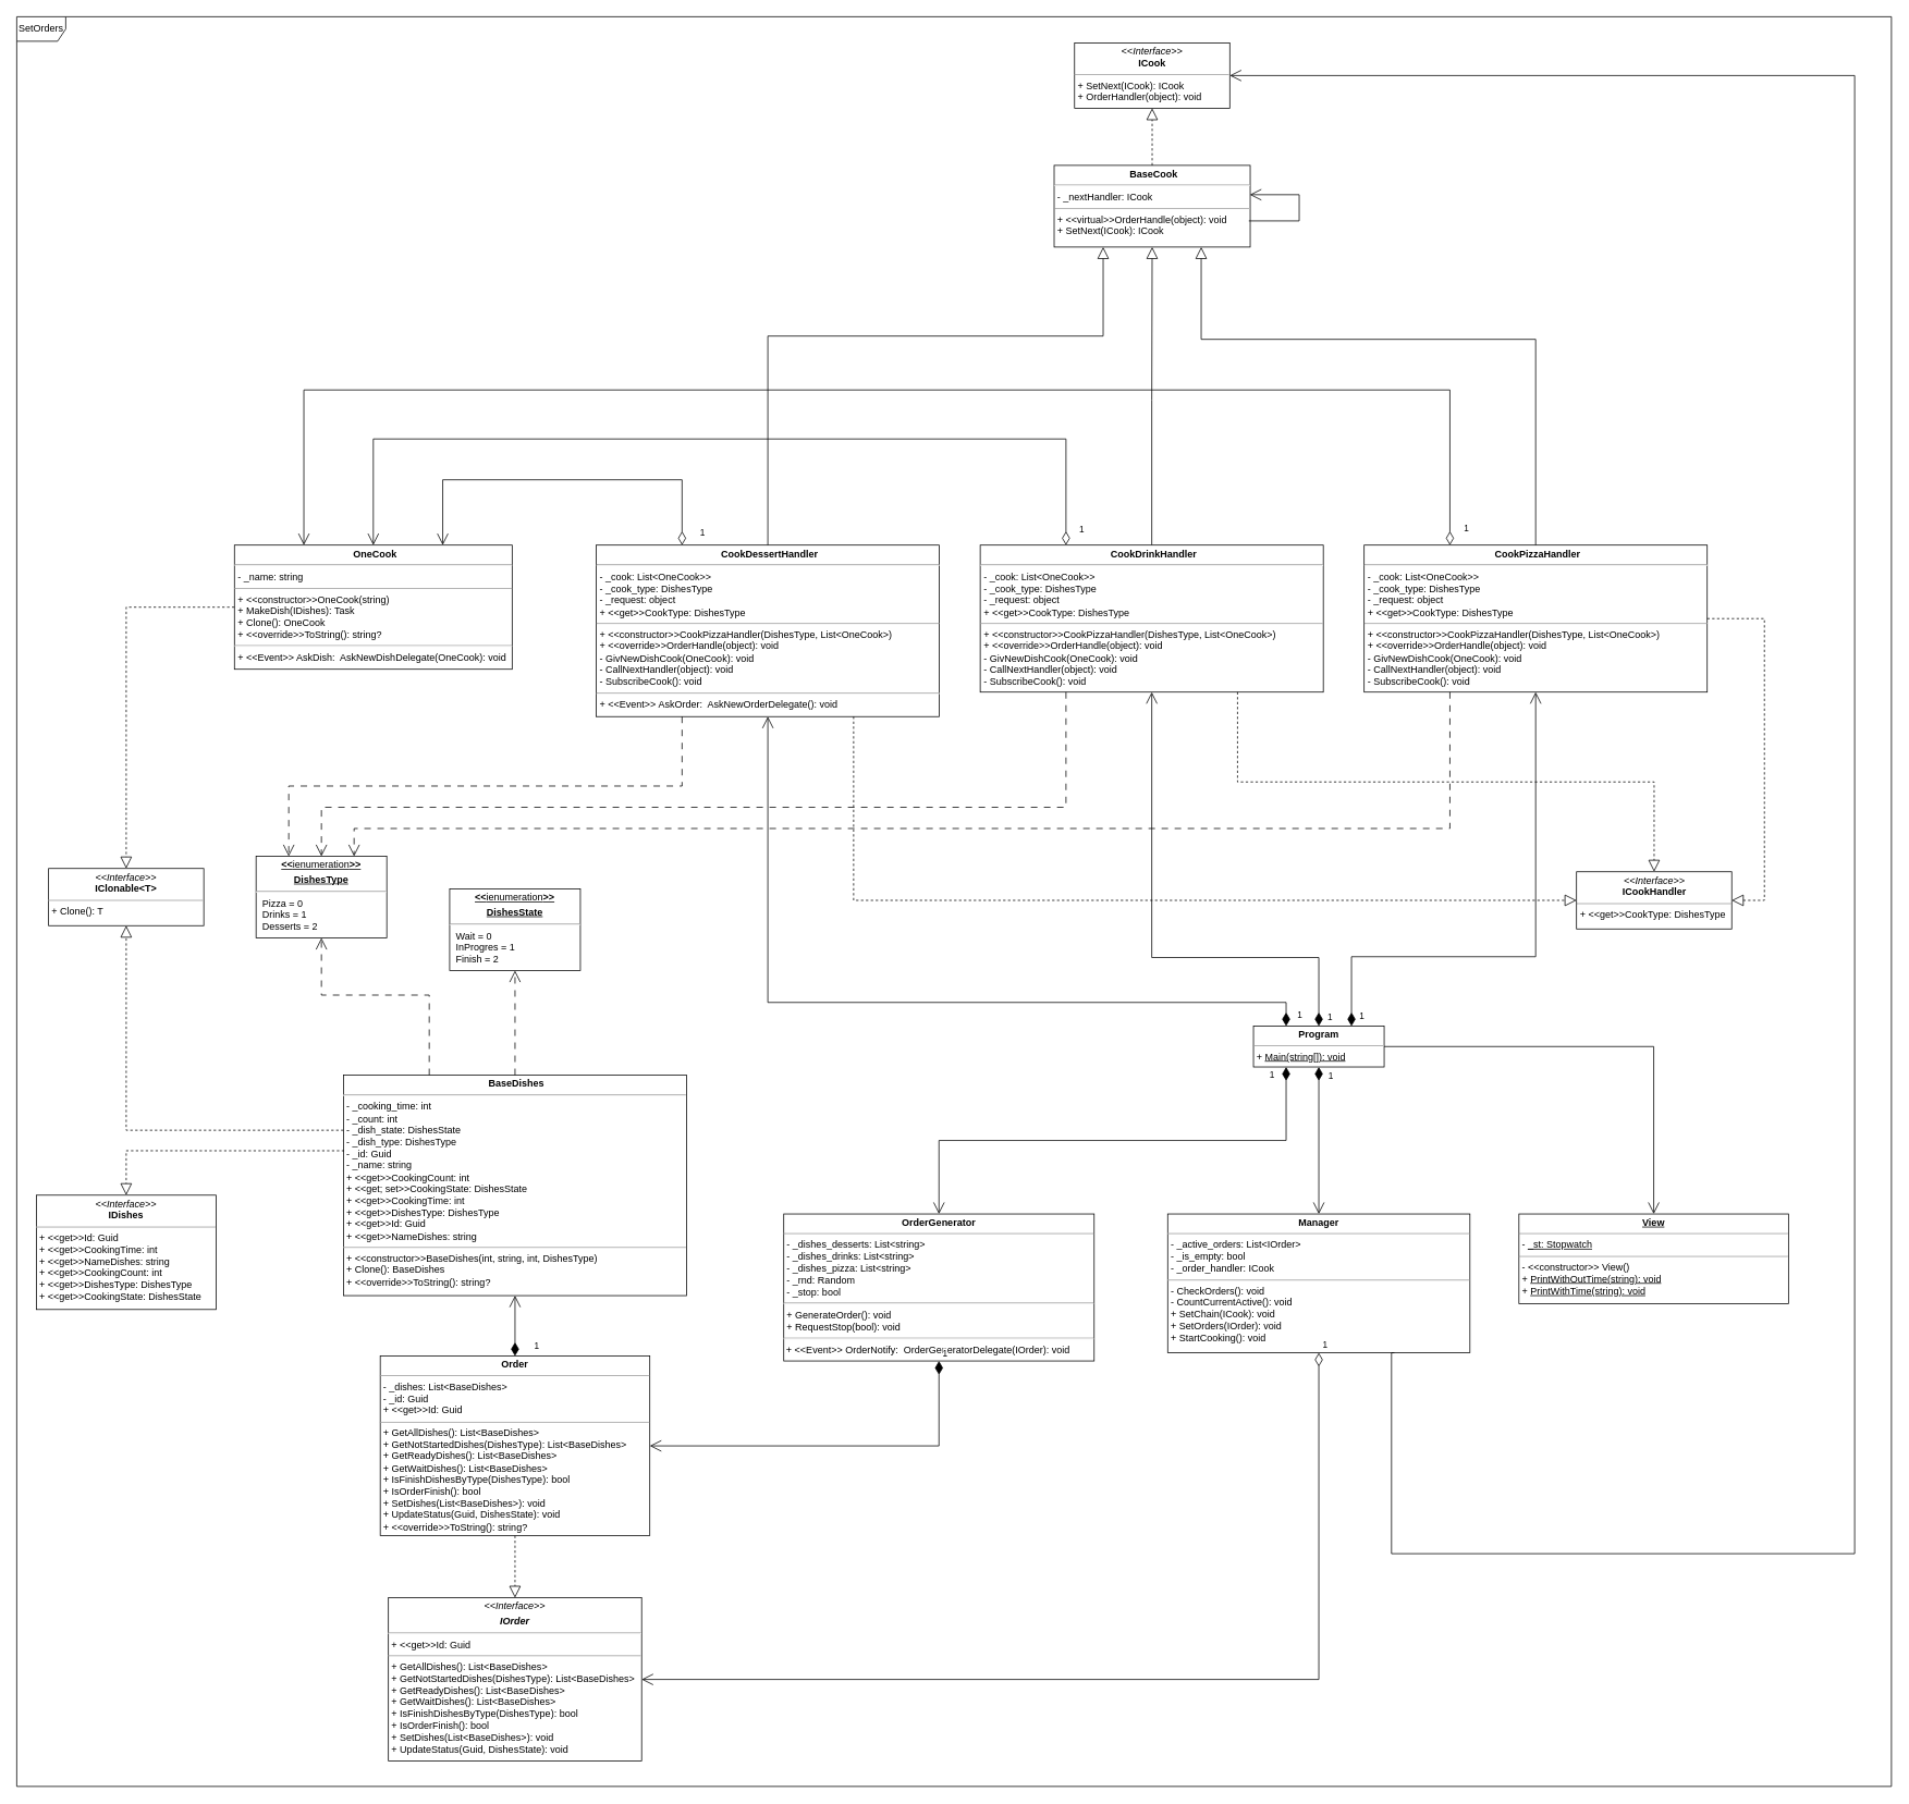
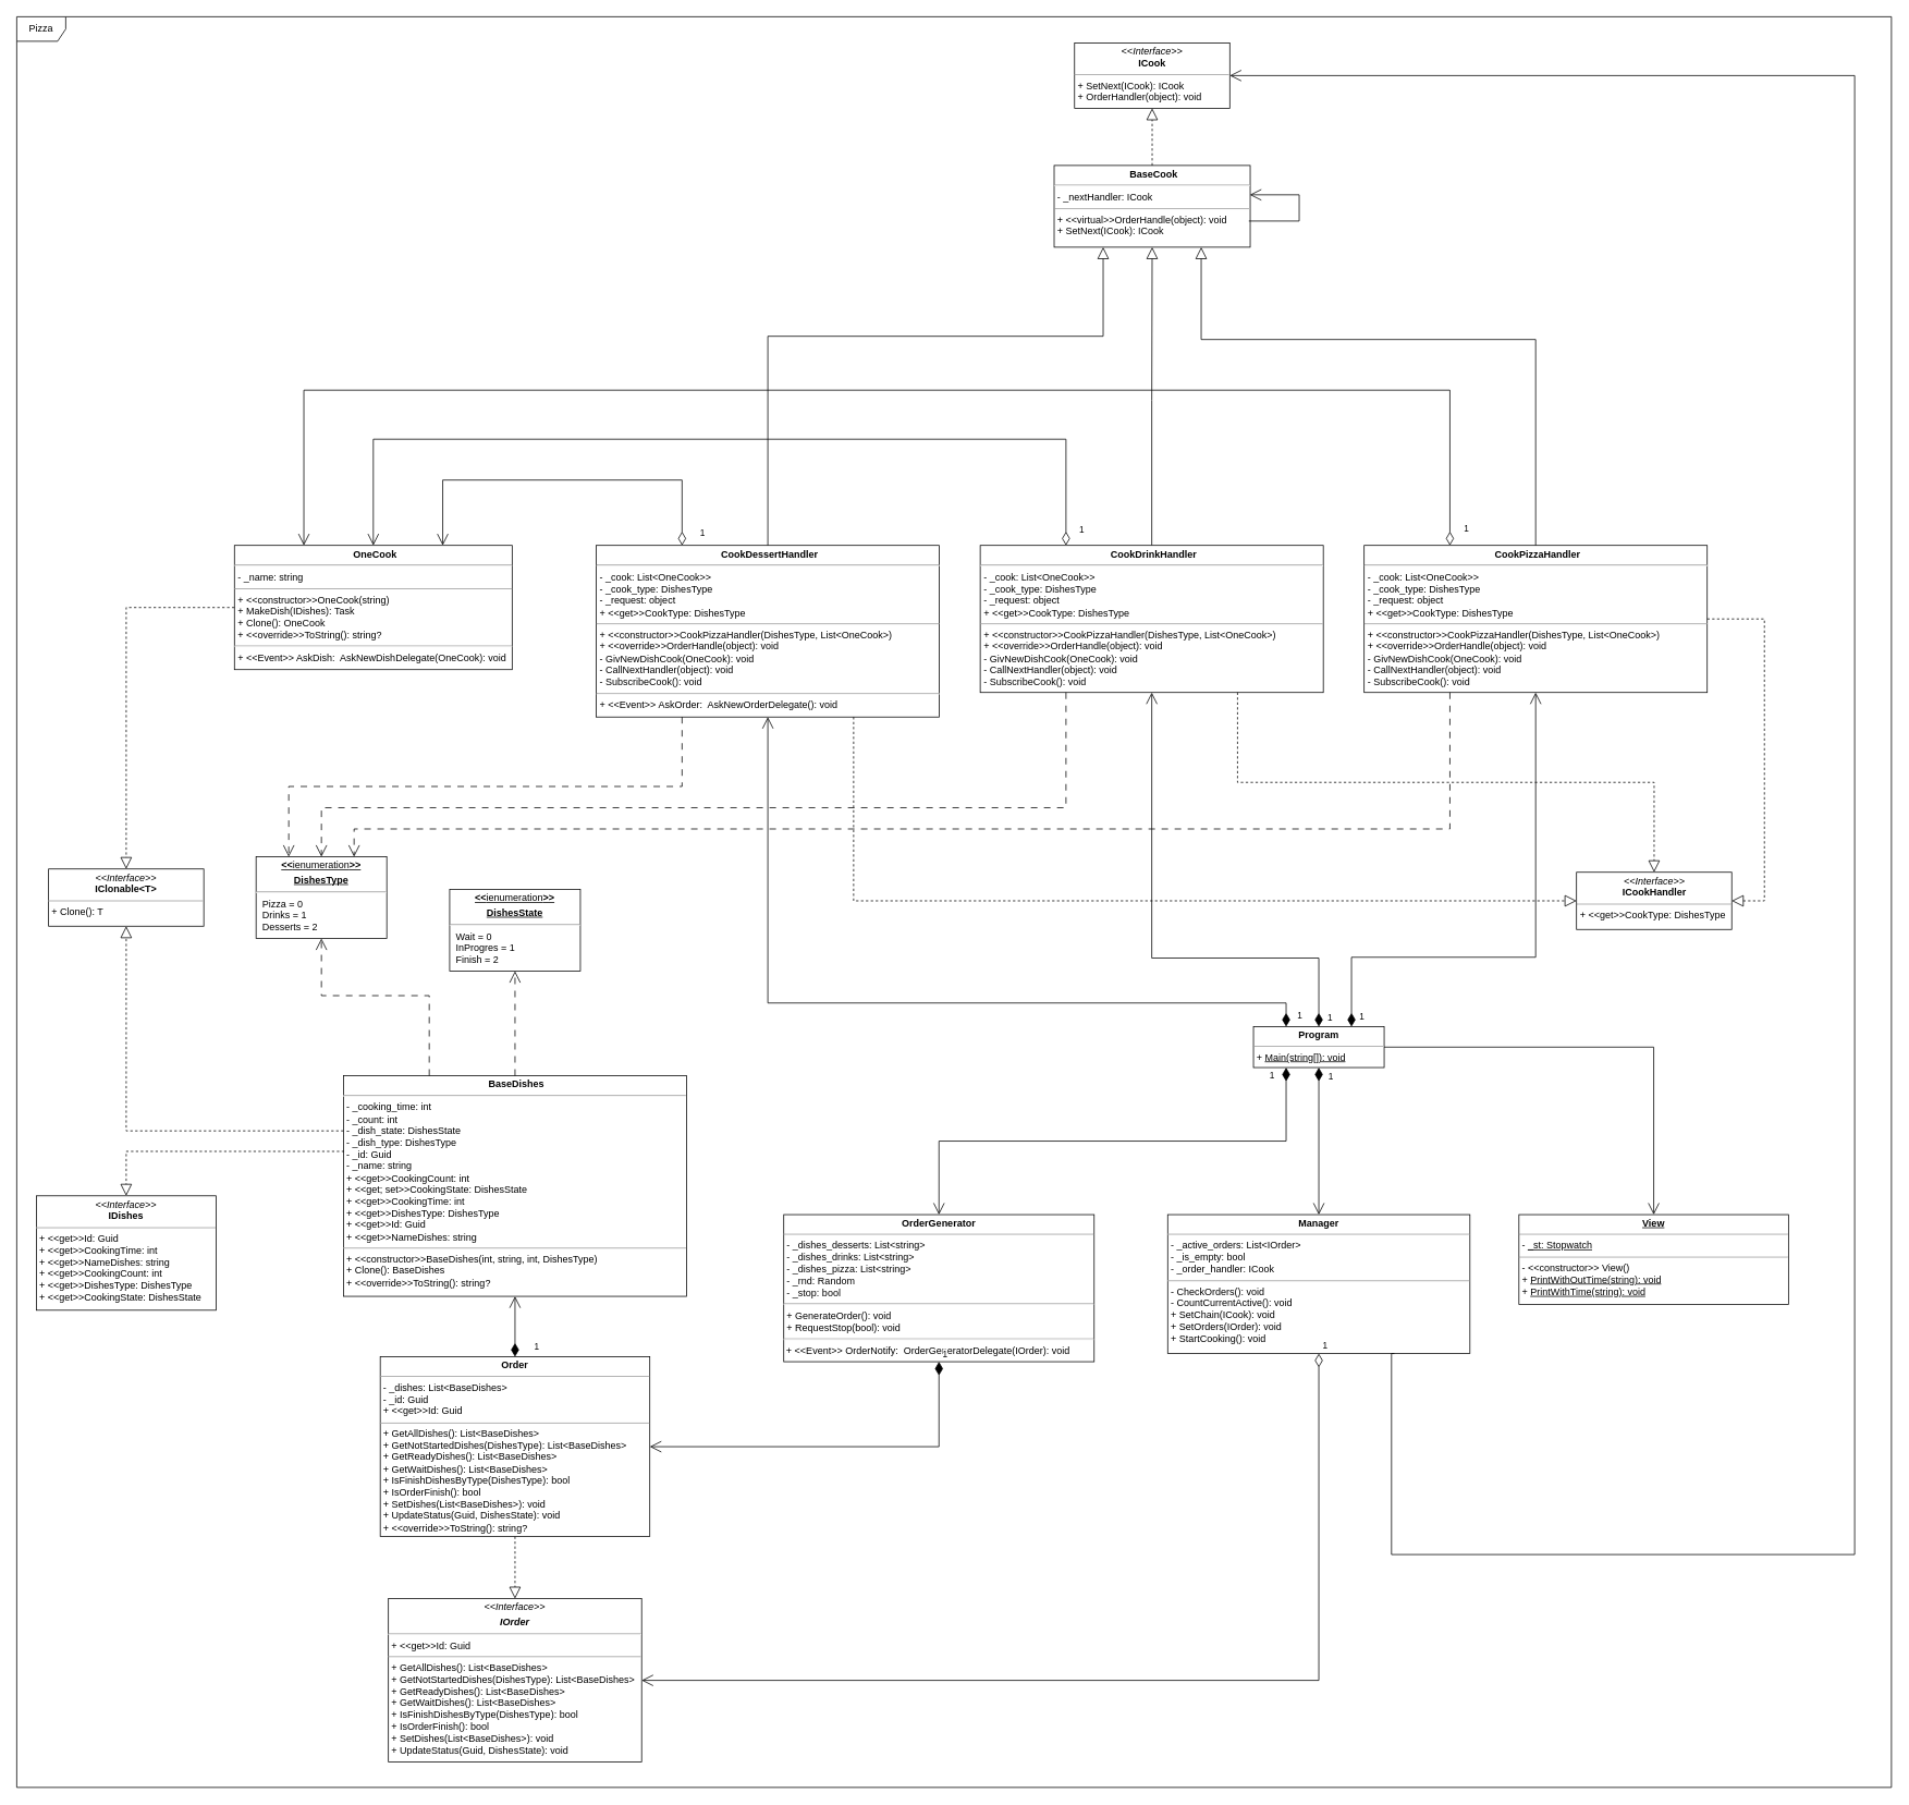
- <mxCell id="49" value="SetOrders" style="shape=umlFrame;whiteSpace=wrap;html=1;pointerEvents=0;" vertex="1" parent="1"><mxGeometry x="20" y="20" width="2295" height="2167" as="geometry" /></mxCell>
+ <mxCell id="49" value="Pizza" style="shape=umlFrame;whiteSpace=wrap;html=1;pointerEvents=0;" vertex="1" parent="1"><mxGeometry x="20" y="20" width="2295" height="2167" as="geometry" /></mxCell>
